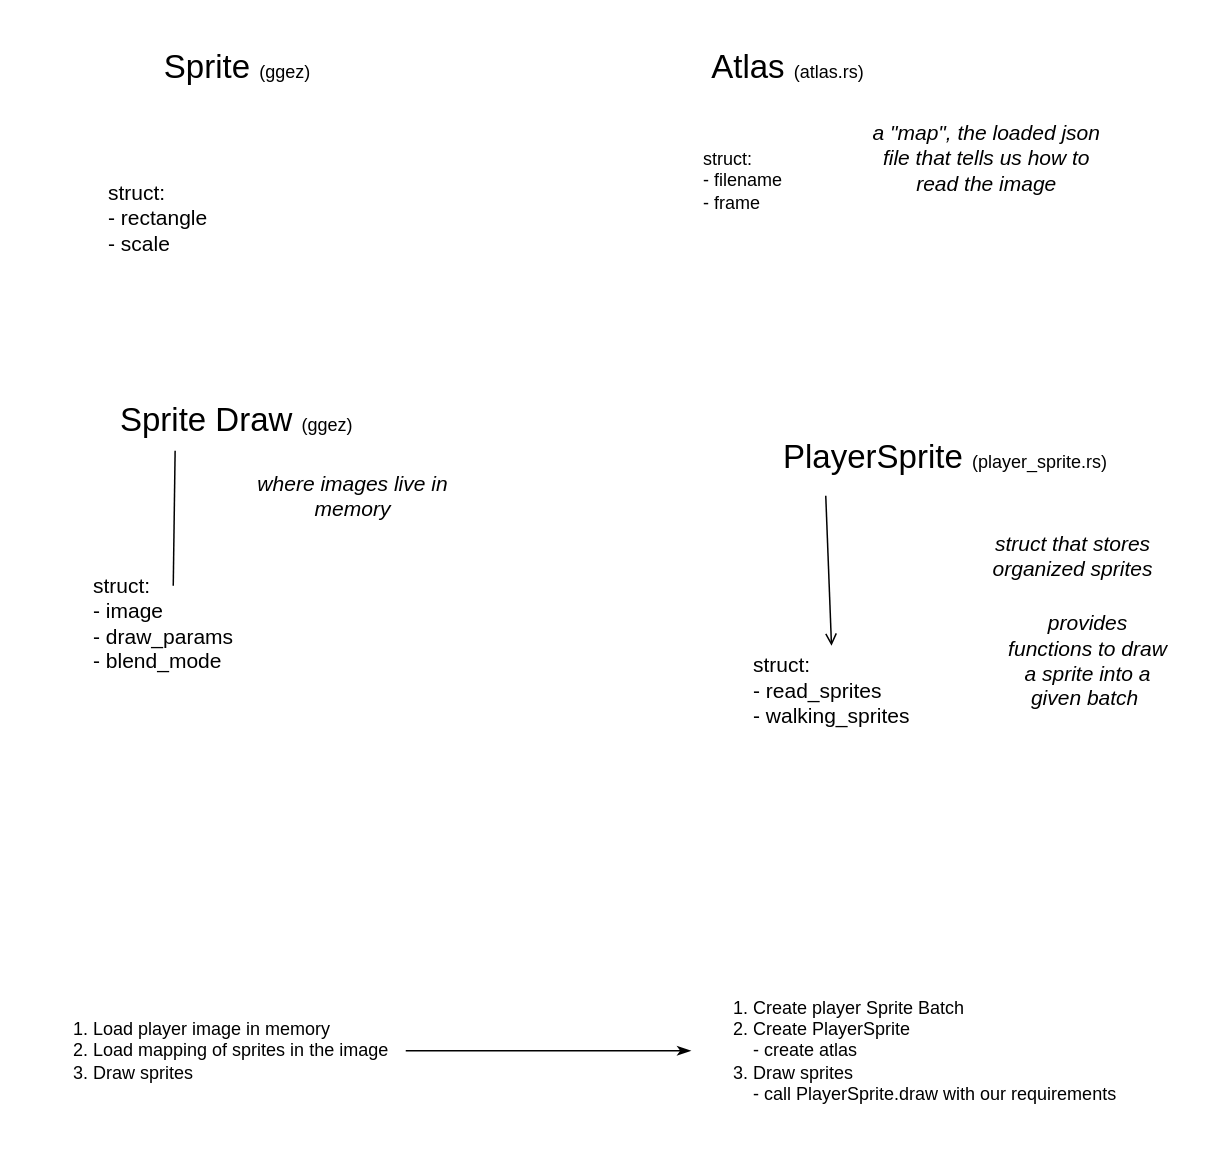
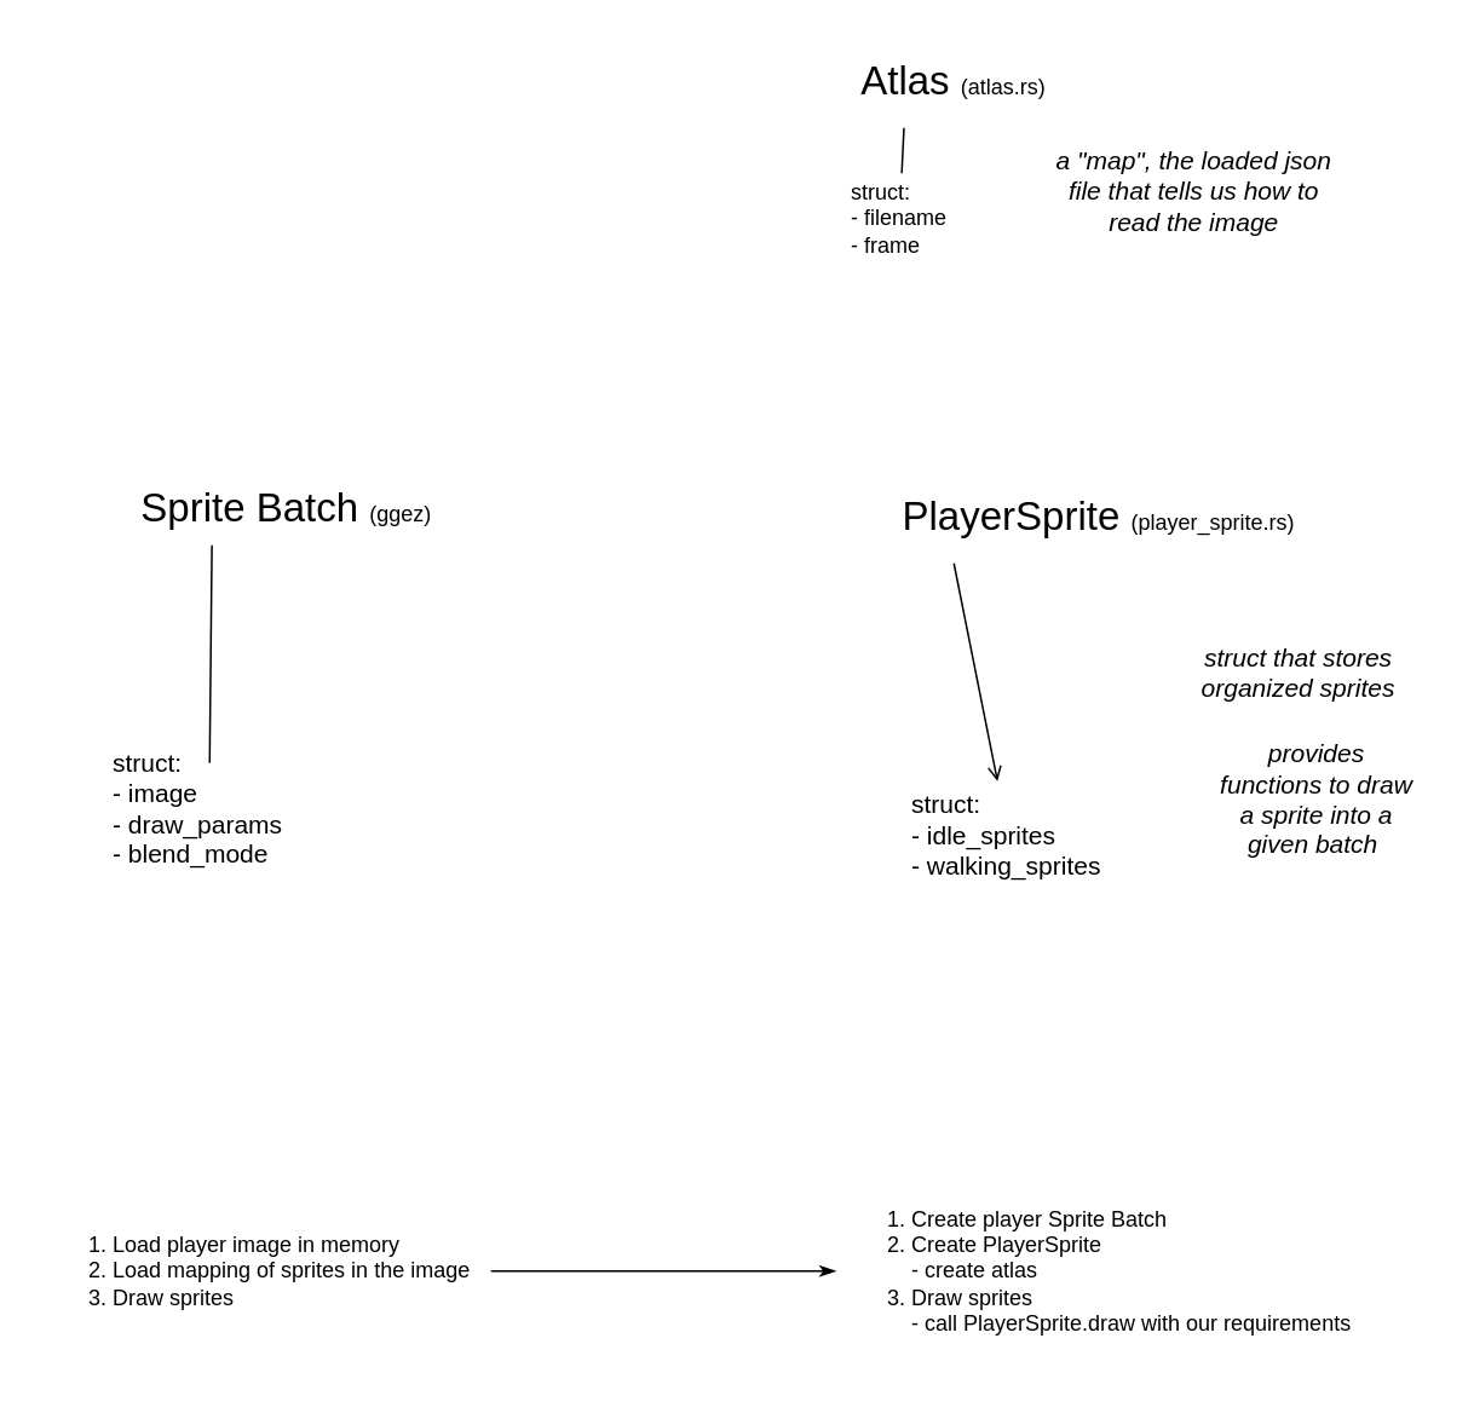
- <mxCell id="11" value="&lt;font style=&quot;font-size: 22px&quot;&gt;Sprite&amp;nbsp;&lt;/font&gt;&lt;font style=&quot;font-size: 12px&quot;&gt;(ggez)&lt;/font&gt;" style="text;html=1;strokeColor=none;fillColor=none;align=center;verticalAlign=middle;whiteSpace=wrap;rounded=0;fontSize=22;" vertex="1" parent="1"><mxGeometry x="87.5" y="20" width="140" height="50" as="geometry" /></mxCell>
+ <mxCell id="4" value="" style="edgeStyle=none;html=1;fontSize=12;endArrow=none;endFill=0;exitX=0.25;exitY=1;exitDx=0;exitDy=0;" edge="1" parent="1" source="5" target="13"><mxGeometry relative="1" as="geometry" /></mxCell>
- <mxCell id="12" value="struct:&lt;br&gt;- rectangle&lt;br&gt;&lt;div&gt;&lt;span&gt;- scale&lt;/span&gt;&lt;/div&gt;" style="text;html=1;strokeColor=none;fillColor=none;align=left;verticalAlign=middle;whiteSpace=wrap;rounded=0;fontSize=14;" vertex="1" parent="1"><mxGeometry x="70" y="120" width="110" height="50" as="geometry" /></mxCell>
- <mxCell id="3" value="Sprite Draw&amp;nbsp;&lt;font style=&quot;font-size: 12px&quot;&gt;(ggez)&lt;/font&gt;" style="text;html=1;strokeColor=none;fillColor=none;align=center;verticalAlign=middle;whiteSpace=wrap;rounded=0;fontSize=22;" vertex="1" parent="1"><mxGeometry x="75" y="260" width="165" height="40" as="geometry" /></mxCell>
+ <mxCell id="3" value="Sprite Batch&amp;nbsp;&lt;font style=&quot;font-size: 12px&quot;&gt;(ggez)&lt;/font&gt;" style="text;html=1;strokeColor=none;fillColor=none;align=center;verticalAlign=middle;whiteSpace=wrap;rounded=0;fontSize=22;" vertex="1" parent="1"><mxGeometry x="75" y="260" width="165" height="40" as="geometry" /></mxCell>
- <mxCell id="7" value="PlayerSprite&amp;nbsp;&lt;font style=&quot;font-size: 12px&quot;&gt;(player_sprite.rs)&lt;/font&gt;" style="text;html=1;strokeColor=none;fillColor=none;align=center;verticalAlign=middle;whiteSpace=wrap;rounded=0;fontSize=22;" vertex="1" parent="1"><mxGeometry x="470" y="280" width="320" height="50" as="geometry" /></mxCell>
+ <mxCell id="7" value="PlayerSprite&amp;nbsp;&lt;font style=&quot;font-size: 12px&quot;&gt;(player_sprite.rs)&lt;/font&gt;" style="text;html=1;strokeColor=none;fillColor=none;align=center;verticalAlign=middle;whiteSpace=wrap;rounded=0;fontSize=22;" vertex="1" parent="1"><mxGeometry x="445" y="260" width="320" height="50" as="geometry" /></mxCell>
- <mxCell id="8" value="where images live in memory" style="text;html=1;strokeColor=none;fillColor=none;align=center;verticalAlign=middle;whiteSpace=wrap;rounded=0;fontSize=14;fontStyle=2" vertex="1" parent="1"><mxGeometry x="170" y="310" width="130" height="40" as="geometry" /></mxCell>
- <mxCell id="14" value="struct:&lt;br&gt;- image&lt;br&gt;- draw_params&lt;br&gt;&lt;div&gt;&lt;span&gt;- blend_mode&lt;/span&gt;&lt;/div&gt;" style="text;html=1;strokeColor=none;fillColor=none;align=left;verticalAlign=middle;whiteSpace=wrap;rounded=0;fontSize=14;" vertex="1" parent="1"><mxGeometry x="60" y="390" width="110" height="50" as="geometry" /></mxCell>
+ <mxCell id="14" value="struct:&lt;br&gt;- image&lt;br&gt;- draw_params&lt;br&gt;&lt;div&gt;&lt;span&gt;- blend_mode&lt;/span&gt;&lt;/div&gt;" style="text;html=1;strokeColor=none;fillColor=none;align=left;verticalAlign=middle;whiteSpace=wrap;rounded=0;fontSize=14;" vertex="1" parent="1"><mxGeometry x="60" y="420" width="110" height="50" as="geometry" /></mxCell>
- <mxCell id="9" value="struct:&lt;br&gt;- read_sprites&lt;br&gt;&lt;div&gt;&lt;span&gt;- walking_sprites&lt;/span&gt;&lt;/div&gt;" style="text;html=1;strokeColor=none;fillColor=none;align=left;verticalAlign=middle;whiteSpace=wrap;rounded=0;fontSize=14;" vertex="1" parent="1"><mxGeometry x="500" y="430" width="110" height="60" as="geometry" /></mxCell>
+ <mxCell id="9" value="struct:&lt;br&gt;- idle_sprites&lt;br&gt;&lt;div&gt;&lt;span&gt;- walking_sprites&lt;/span&gt;&lt;/div&gt;" style="text;html=1;strokeColor=none;fillColor=none;align=left;verticalAlign=middle;whiteSpace=wrap;rounded=0;fontSize=14;" vertex="1" parent="1"><mxGeometry x="500" y="430" width="110" height="60" as="geometry" /></mxCell>
